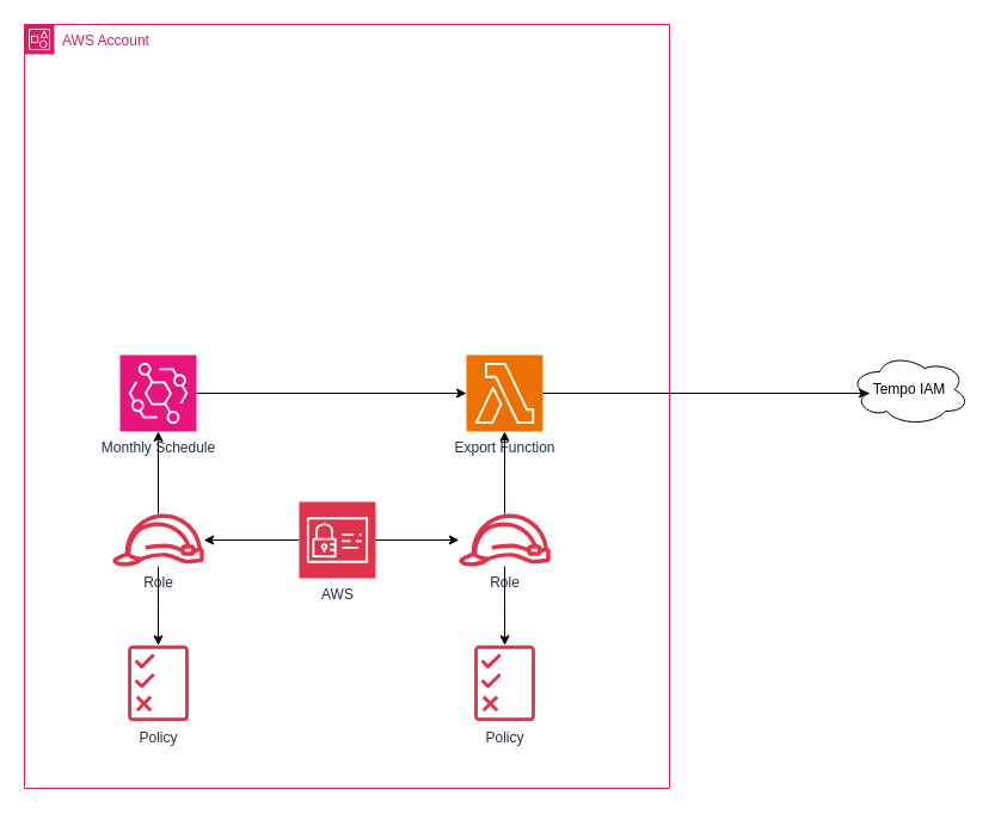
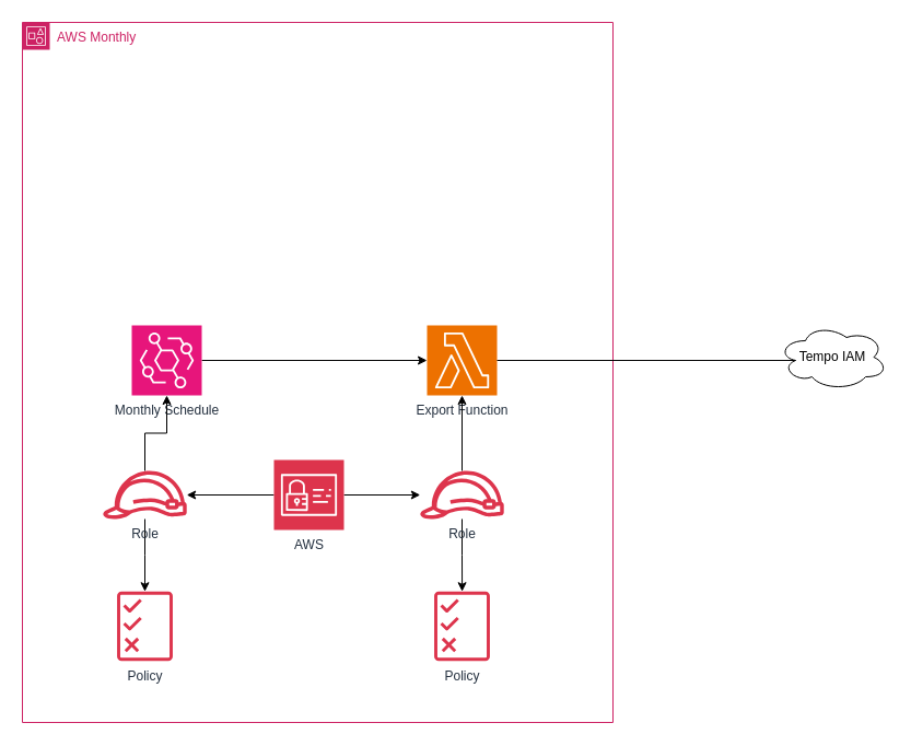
- <mxCell id="2" value="AWS Account" style="points=[[0,0],[0.25,0],[0.5,0],[0.75,0],[1,0],[1,0.25],[1,0.5],[1,0.75],[1,1],[0.75,1],[0.5,1],[0.25,1],[0,1],[0,0.75],[0,0.5],[0,0.25]];outlineConnect=0;gradientColor=none;html=1;whiteSpace=wrap;fontSize=12;fontStyle=0;container=1;pointerEvents=0;collapsible=0;recursiveResize=0;shape=mxgraph.aws4.group;grIcon=mxgraph.aws4.group_account;strokeColor=#CD2264;fillColor=none;verticalAlign=top;align=left;spacingLeft=30;fontColor=#CD2264;dashed=0;" vertex="1" parent="1"><mxGeometry x="20" y="20" width="540" height="640" as="geometry" /></mxCell>
+ <mxCell id="2" value="AWS Monthly" style="points=[[0,0],[0.25,0],[0.5,0],[0.75,0],[1,0],[1,0.25],[1,0.5],[1,0.75],[1,1],[0.75,1],[0.5,1],[0.25,1],[0,1],[0,0.75],[0,0.5],[0,0.25]];outlineConnect=0;gradientColor=none;html=1;whiteSpace=wrap;fontSize=12;fontStyle=0;container=1;pointerEvents=0;collapsible=0;recursiveResize=0;shape=mxgraph.aws4.group;grIcon=mxgraph.aws4.group_account;strokeColor=#CD2264;fillColor=none;verticalAlign=top;align=left;spacingLeft=30;fontColor=#CD2264;dashed=0;" vertex="1" parent="1"><mxGeometry x="20" y="20" width="540" height="640" as="geometry" /></mxCell>
- <mxCell id="5" value="Monthly Schedule" style="sketch=0;points=[[0,0,0],[0.25,0,0],[0.5,0,0],[0.75,0,0],[1,0,0],[0,1,0],[0.25,1,0],[0.5,1,0],[0.75,1,0],[1,1,0],[0,0.25,0],[0,0.5,0],[0,0.75,0],[1,0.25,0],[1,0.5,0],[1,0.75,0]];outlineConnect=0;fontColor=#232F3E;fillColor=#E7157B;strokeColor=#ffffff;dashed=0;verticalLabelPosition=bottom;verticalAlign=top;align=center;html=1;fontSize=12;fontStyle=0;aspect=fixed;shape=mxgraph.aws4.resourceIcon;resIcon=mxgraph.aws4.eventbridge;" vertex="1" parent="2"><mxGeometry x="80" y="277" width="64" height="64" as="geometry" /></mxCell>
+ <mxCell id="5" value="Monthly Schedule" style="sketch=0;points=[[0,0,0],[0.25,0,0],[0.5,0,0],[0.75,0,0],[1,0,0],[0,1,0],[0.25,1,0],[0.5,1,0],[0.75,1,0],[1,1,0],[0,0.25,0],[0,0.5,0],[0,0.75,0],[1,0.25,0],[1,0.5,0],[1,0.75,0]];outlineConnect=0;fontColor=#232F3E;fillColor=#E7157B;strokeColor=#ffffff;dashed=0;verticalLabelPosition=bottom;verticalAlign=top;align=center;html=1;fontSize=12;fontStyle=0;aspect=fixed;shape=mxgraph.aws4.resourceIcon;resIcon=mxgraph.aws4.eventbridge;" vertex="1" parent="2"><mxGeometry x="100" y="277" width="64" height="64" as="geometry" /></mxCell>
- <mxCell id="18" style="edgeStyle=orthogonalEdgeStyle;rounded=0;orthogonalLoop=1;jettySize=auto;html=1;entryX=0.16;entryY=0.55;entryDx=0;entryDy=0;entryPerimeter=0;" edge="1" parent="1" source="3" target="17"><mxGeometry relative="1" as="geometry" /></mxCell>
+ <mxCell id="18" style="edgeStyle=orthogonalEdgeStyle;rounded=0;orthogonalLoop=1;jettySize=auto;html=1;entryX=0.16;entryY=0.55;entryDx=0;entryDy=0;entryPerimeter=0;endArrow=none;" edge="1" parent="1" source="3" target="17"><mxGeometry relative="1" as="geometry" /></mxCell>
